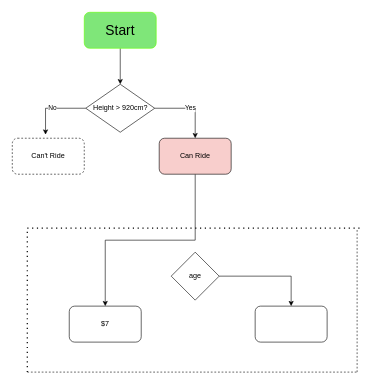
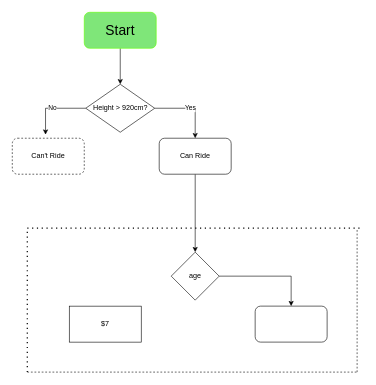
- <mxCell id="9" value="Can Ride" style="rounded=1;whiteSpace=wrap;html=1;fillColor=#f8cecc;" vertex="1" parent="1"><mxGeometry x="265" y="230" width="120" height="60" as="geometry" /></mxCell>
+ <mxCell id="9" value="Can Ride" style="rounded=1;whiteSpace=wrap;html=1;" vertex="1" parent="1"><mxGeometry x="265" y="230" width="120" height="60" as="geometry" /></mxCell>
- <mxCell id="8" style="edgeStyle=orthogonalEdgeStyle;rounded=0;orthogonalLoop=1;jettySize=auto;html=1;exitX=0.5;exitY=1;exitDx=0;exitDy=0;" edge="1" parent="1" source="9" target="16"><mxGeometry relative="1" as="geometry"><mxPoint x="325" y="430" as="targetPoint" /></mxGeometry></mxCell>
+ <mxCell id="8" style="edgeStyle=orthogonalEdgeStyle;rounded=0;orthogonalLoop=1;jettySize=auto;html=1;exitX=0.5;exitY=1;exitDx=0;exitDy=0;" edge="1" parent="1" source="9" target="14"><mxGeometry relative="1" as="geometry"><mxPoint x="325" y="430" as="targetPoint" /></mxGeometry></mxCell>
- <mxCell id="16" value="$7" style="rounded=1;whiteSpace=wrap;html=1;" vertex="1" parent="1"><mxGeometry x="115" y="510" width="120" height="60" as="geometry" /></mxCell>
+ <mxCell id="16" value="$7" style="whiteSpace=wrap;html=1;rounded=0;" vertex="1" parent="1"><mxGeometry x="115" y="510" width="120" height="60" as="geometry" /></mxCell>
